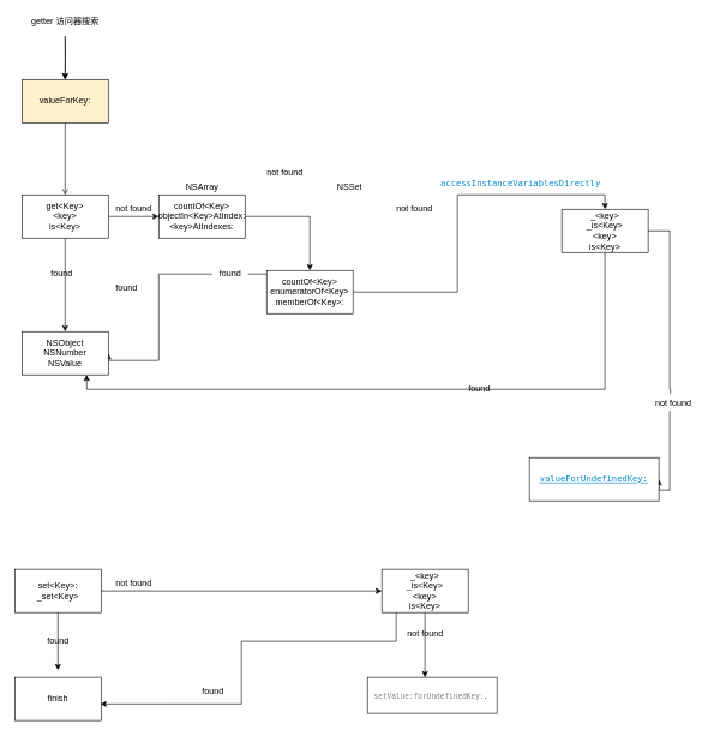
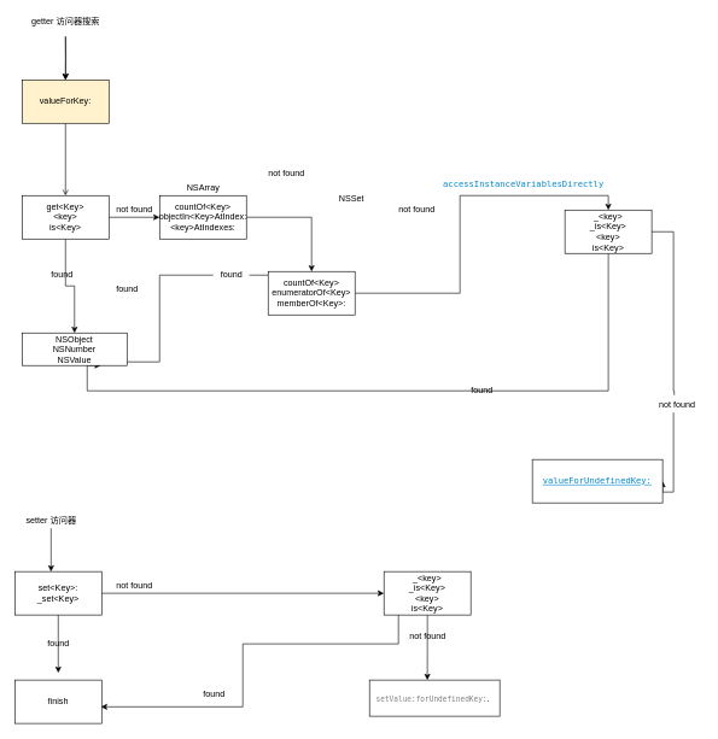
- <mxCell id="14" value="NSSet" style="text;html=1;resizable=0;autosize=1;align=center;verticalAlign=middle;points=[];fillColor=none;strokeColor=none;rounded=0;" vertex="1" parent="1"><mxGeometry x="460" y="250" width="50" height="20" as="geometry" /></mxCell>
+ <mxCell id="14" value="NSSet" style="text;html=1;resizable=0;autosize=1;align=center;verticalAlign=middle;points=[];fillColor=none;strokeColor=none;rounded=0;" vertex="1" parent="1"><mxGeometry x="460" y="265" width="50" height="20" as="geometry" /></mxCell>
- <mxCell id="22" value="NSObject&lt;br&gt;NSNumber&lt;br&gt;NSValue" style="rounded=0;whiteSpace=wrap;html=1;" vertex="1" parent="1"><mxGeometry x="30" y="460" width="120" height="60" as="geometry" /></mxCell>
+ <mxCell id="22" value="NSObject&lt;br&gt;NSNumber&lt;br&gt;NSValue" style="rounded=0;whiteSpace=wrap;html=1;" vertex="1" parent="1"><mxGeometry x="30" y="460" width="145" height="45" as="geometry" /></mxCell>
+ <mxCell id="38" value="setter 访问器" style="text;html=1;resizable=0;autosize=1;align=center;verticalAlign=middle;points=[];fillColor=none;strokeColor=none;rounded=0;" vertex="1" parent="1"><mxGeometry x="30" y="710" width="80" height="20" as="geometry" /></mxCell>
+ <mxCell id="37" style="edgeStyle=orthogonalEdgeStyle;rounded=0;orthogonalLoop=1;jettySize=auto;html=1;entryX=0.417;entryY=0;entryDx=0;entryDy=0;entryPerimeter=0;" edge="1" parent="1" source="38" target="35"><mxGeometry relative="1" as="geometry" /></mxCell>
